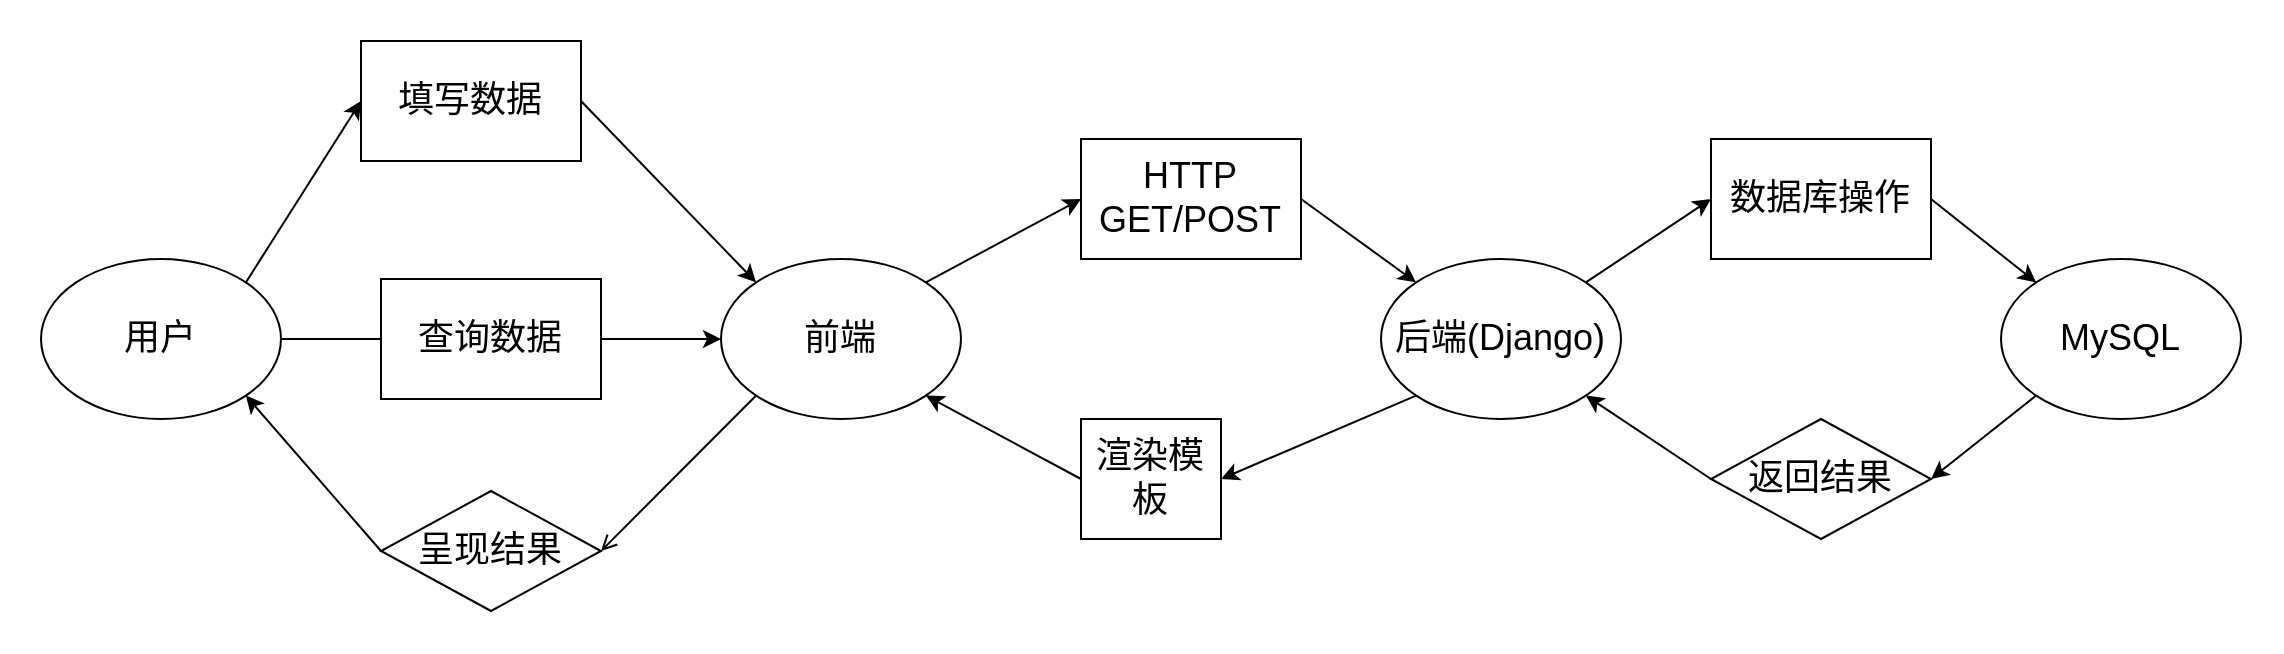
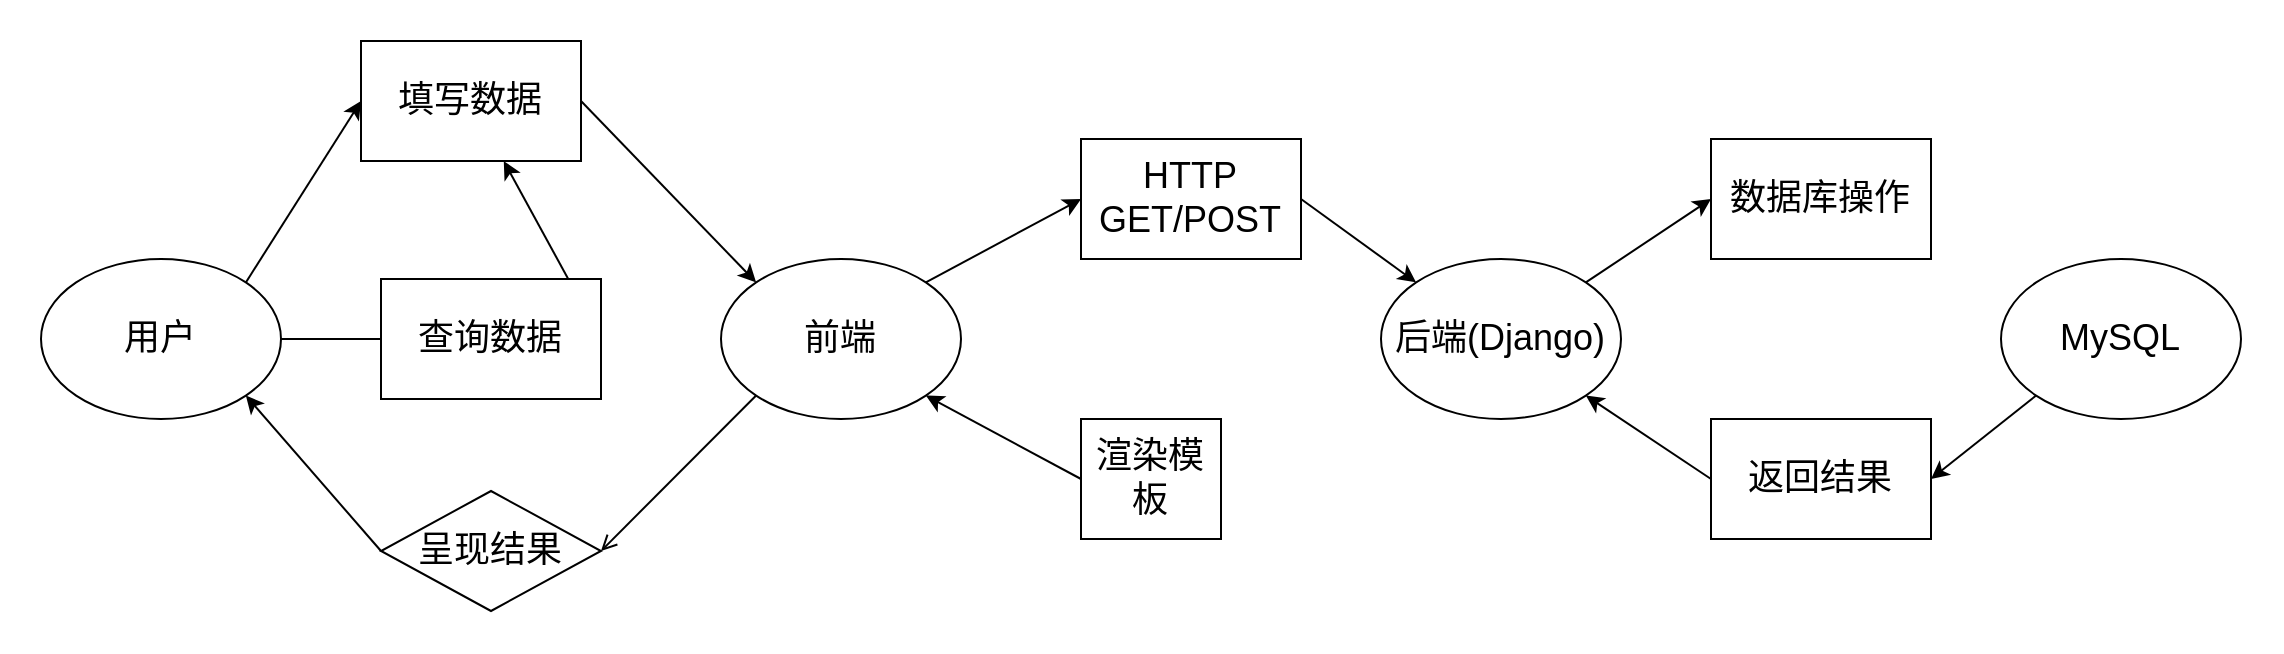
- <mxCell id="19" style="edgeStyle=none;rounded=0;orthogonalLoop=1;jettySize=auto;html=1;exitX=1;exitY=0.5;exitDx=0;exitDy=0;entryX=0;entryY=0;entryDx=0;entryDy=0;fontSize=18;startArrow=none;startFill=0;endArrow=classic;endFill=1;" edge="1" parent="1" source="20" target="18"><mxGeometry relative="1" as="geometry" /></mxCell>
- <mxCell id="7" style="edgeStyle=none;rounded=0;orthogonalLoop=1;jettySize=auto;html=1;exitX=1;exitY=0.5;exitDx=0;exitDy=0;entryX=0;entryY=0.5;entryDx=0;entryDy=0;fontSize=18;startArrow=none;startFill=0;endArrow=classic;endFill=1;" edge="1" parent="1" source="8" target="11"><mxGeometry relative="1" as="geometry" /></mxCell>
+ <mxCell id="7" style="edgeStyle=none;rounded=0;orthogonalLoop=1;jettySize=auto;html=1;exitX=1;exitY=0.5;exitDx=0;exitDy=0;fontSize=18;startArrow=none;startFill=0;endArrow=classic;endFill=1;" edge="1" parent="1" source="8" target="6"><mxGeometry relative="1" as="geometry" /></mxCell>
- <mxCell id="15" style="edgeStyle=none;rounded=0;orthogonalLoop=1;jettySize=auto;html=1;exitX=0;exitY=1;exitDx=0;exitDy=0;entryX=1;entryY=0.5;entryDx=0;entryDy=0;fontSize=18;startArrow=none;startFill=0;endArrow=classic;endFill=1;" edge="1" parent="1" source="16" target="24"><mxGeometry relative="1" as="geometry" /></mxCell>
- <mxCell id="22" value="返回结果" style="rhombus;whiteSpace=wrap;html=1;fontSize=18;strokeWidth=1;" vertex="1" parent="1"><mxGeometry x="855" y="209" width="110" height="60" as="geometry" /></mxCell>
+ <mxCell id="22" value="返回结果" style="rounded=0;whiteSpace=wrap;html=1;fontSize=18;strokeWidth=1;" vertex="1" parent="1"><mxGeometry x="855" y="209" width="110" height="60" as="geometry" /></mxCell>
